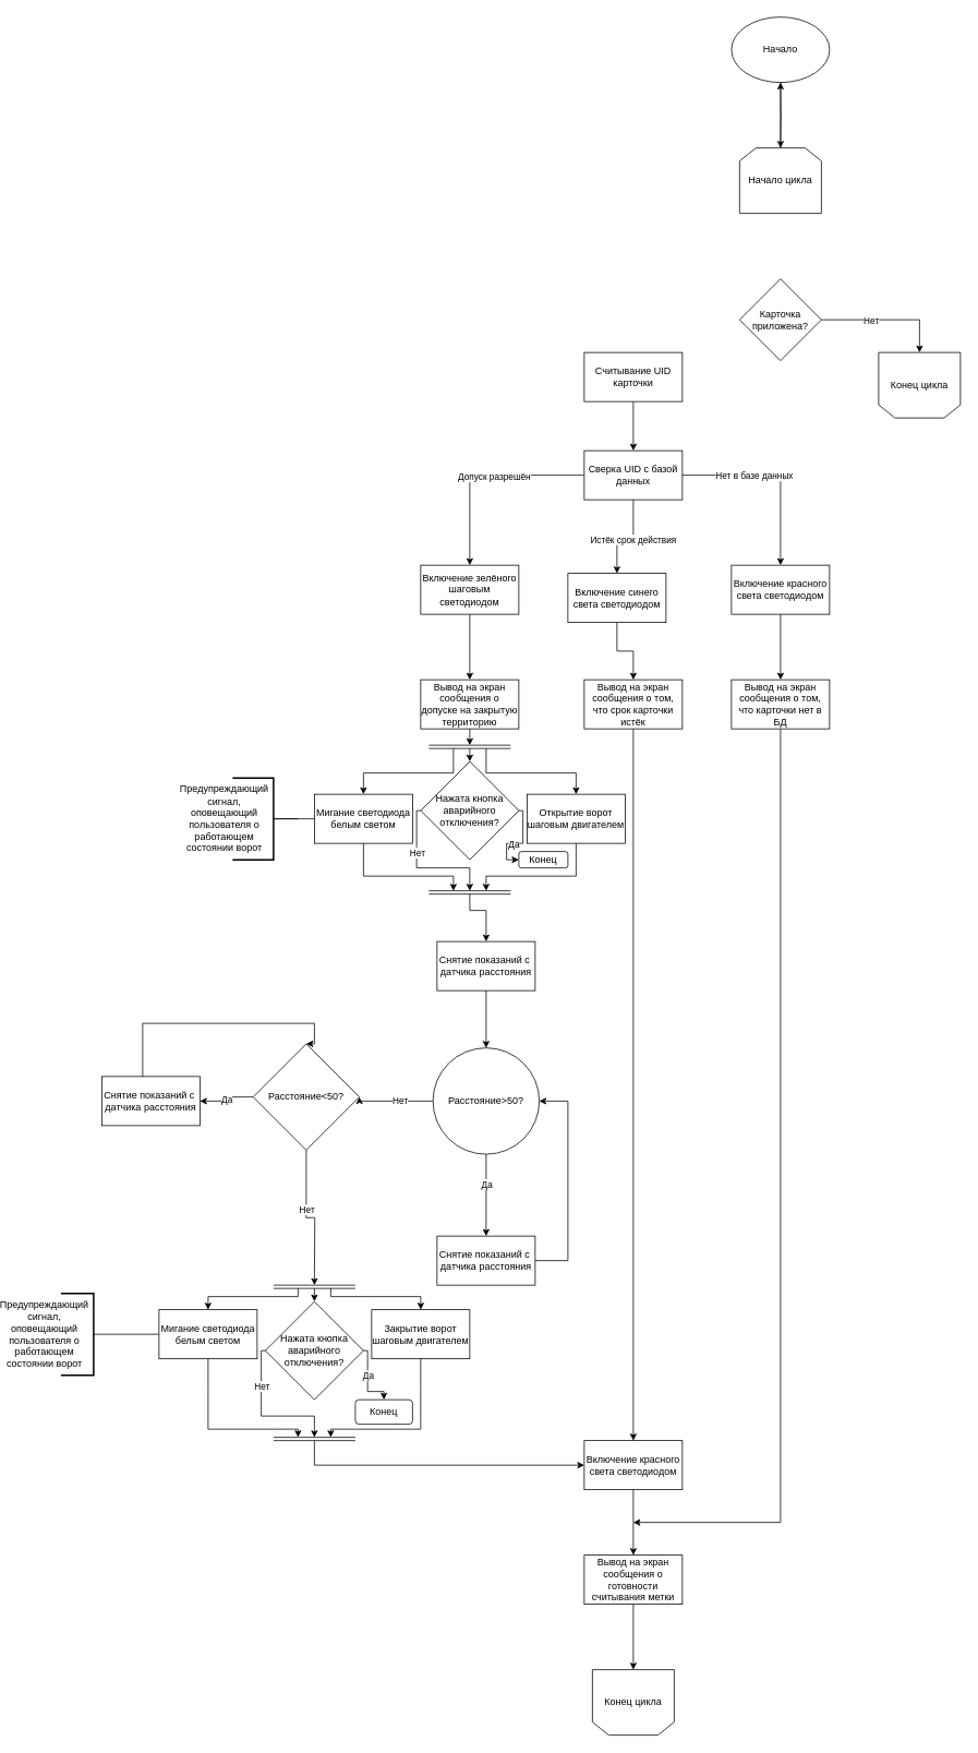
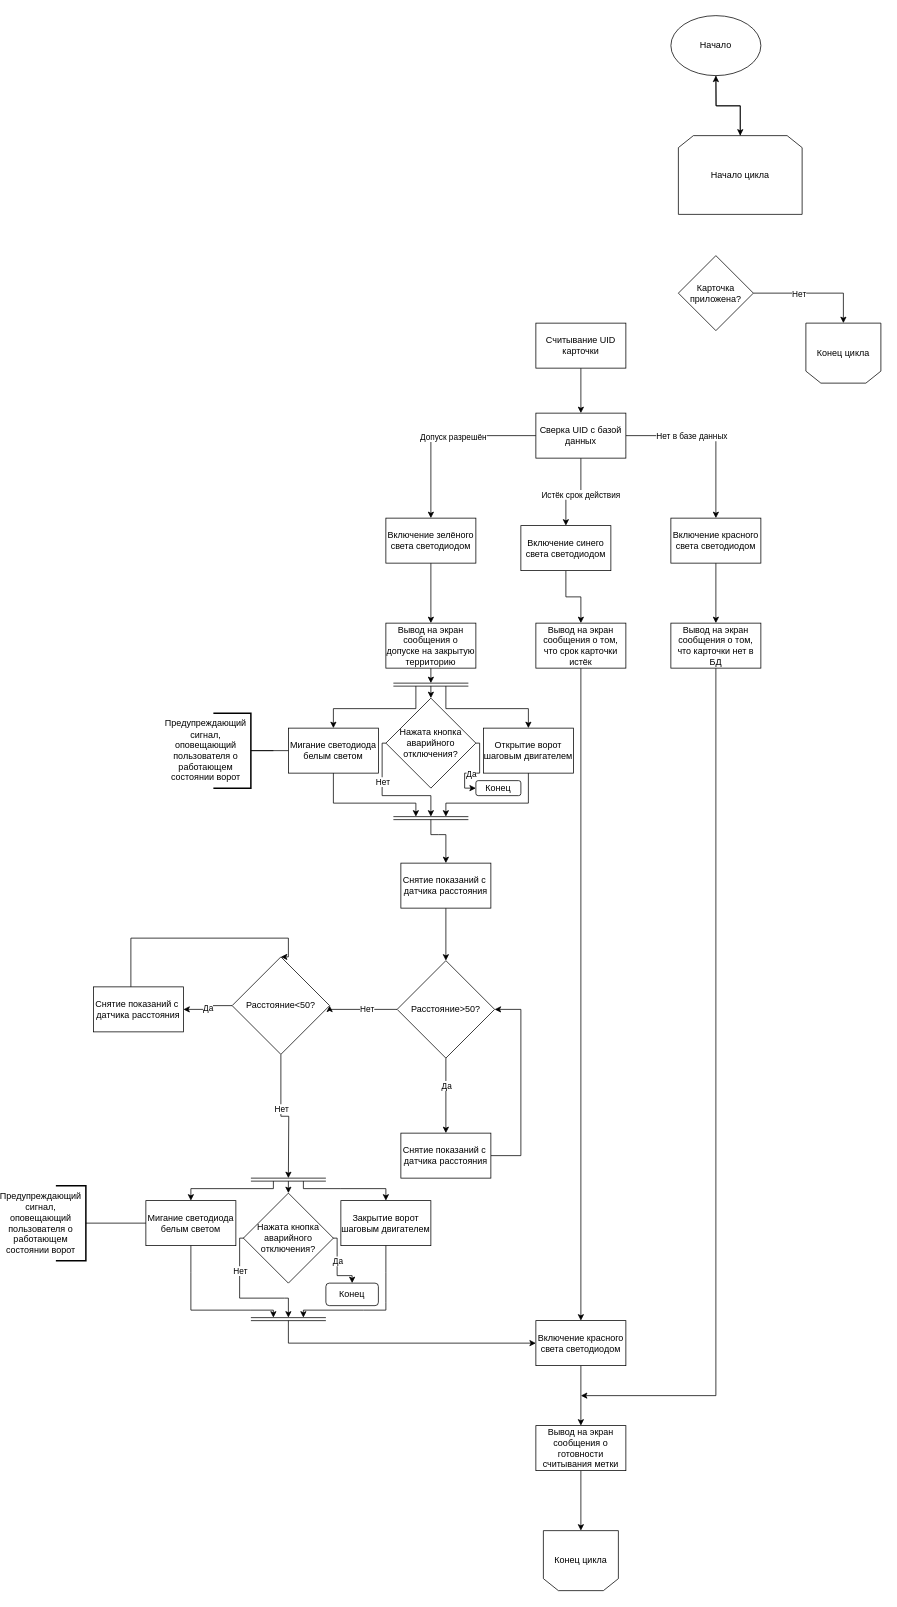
- <mxCell id="5" value="Начало цикла" style="shape=loopLimit;whiteSpace=wrap;html=1;" parent="1" vertex="1"><mxGeometry x="900" y="180" width="100" height="80" as="geometry" /></mxCell>
+ <mxCell id="5" value="Начало цикла" style="shape=loopLimit;whiteSpace=wrap;html=1;" parent="1" vertex="1"><mxGeometry x="900" y="180" width="165" height="105" as="geometry" /></mxCell>
- <mxCell id="26" value="Включение зелёного шаговым светодиодом" style="rounded=0;whiteSpace=wrap;html=1;" parent="1" vertex="1"><mxGeometry x="510" y="690" width="120" height="60" as="geometry" /></mxCell>
+ <mxCell id="26" value="Включение зелёного света светодиодом" style="rounded=0;whiteSpace=wrap;html=1;" parent="1" vertex="1"><mxGeometry x="510" y="690" width="120" height="60" as="geometry" /></mxCell>
- <mxCell id="38" value="Расстояние&amp;gt;50?" style="ellipse;whiteSpace=wrap;html=1;" parent="1" vertex="1"><mxGeometry x="525" y="1280" width="130" height="130" as="geometry" /></mxCell>
+ <mxCell id="38" value="Расстояние&amp;gt;50?" style="rhombus;whiteSpace=wrap;html=1;" parent="1" vertex="1"><mxGeometry x="525" y="1280" width="130" height="130" as="geometry" /></mxCell>
